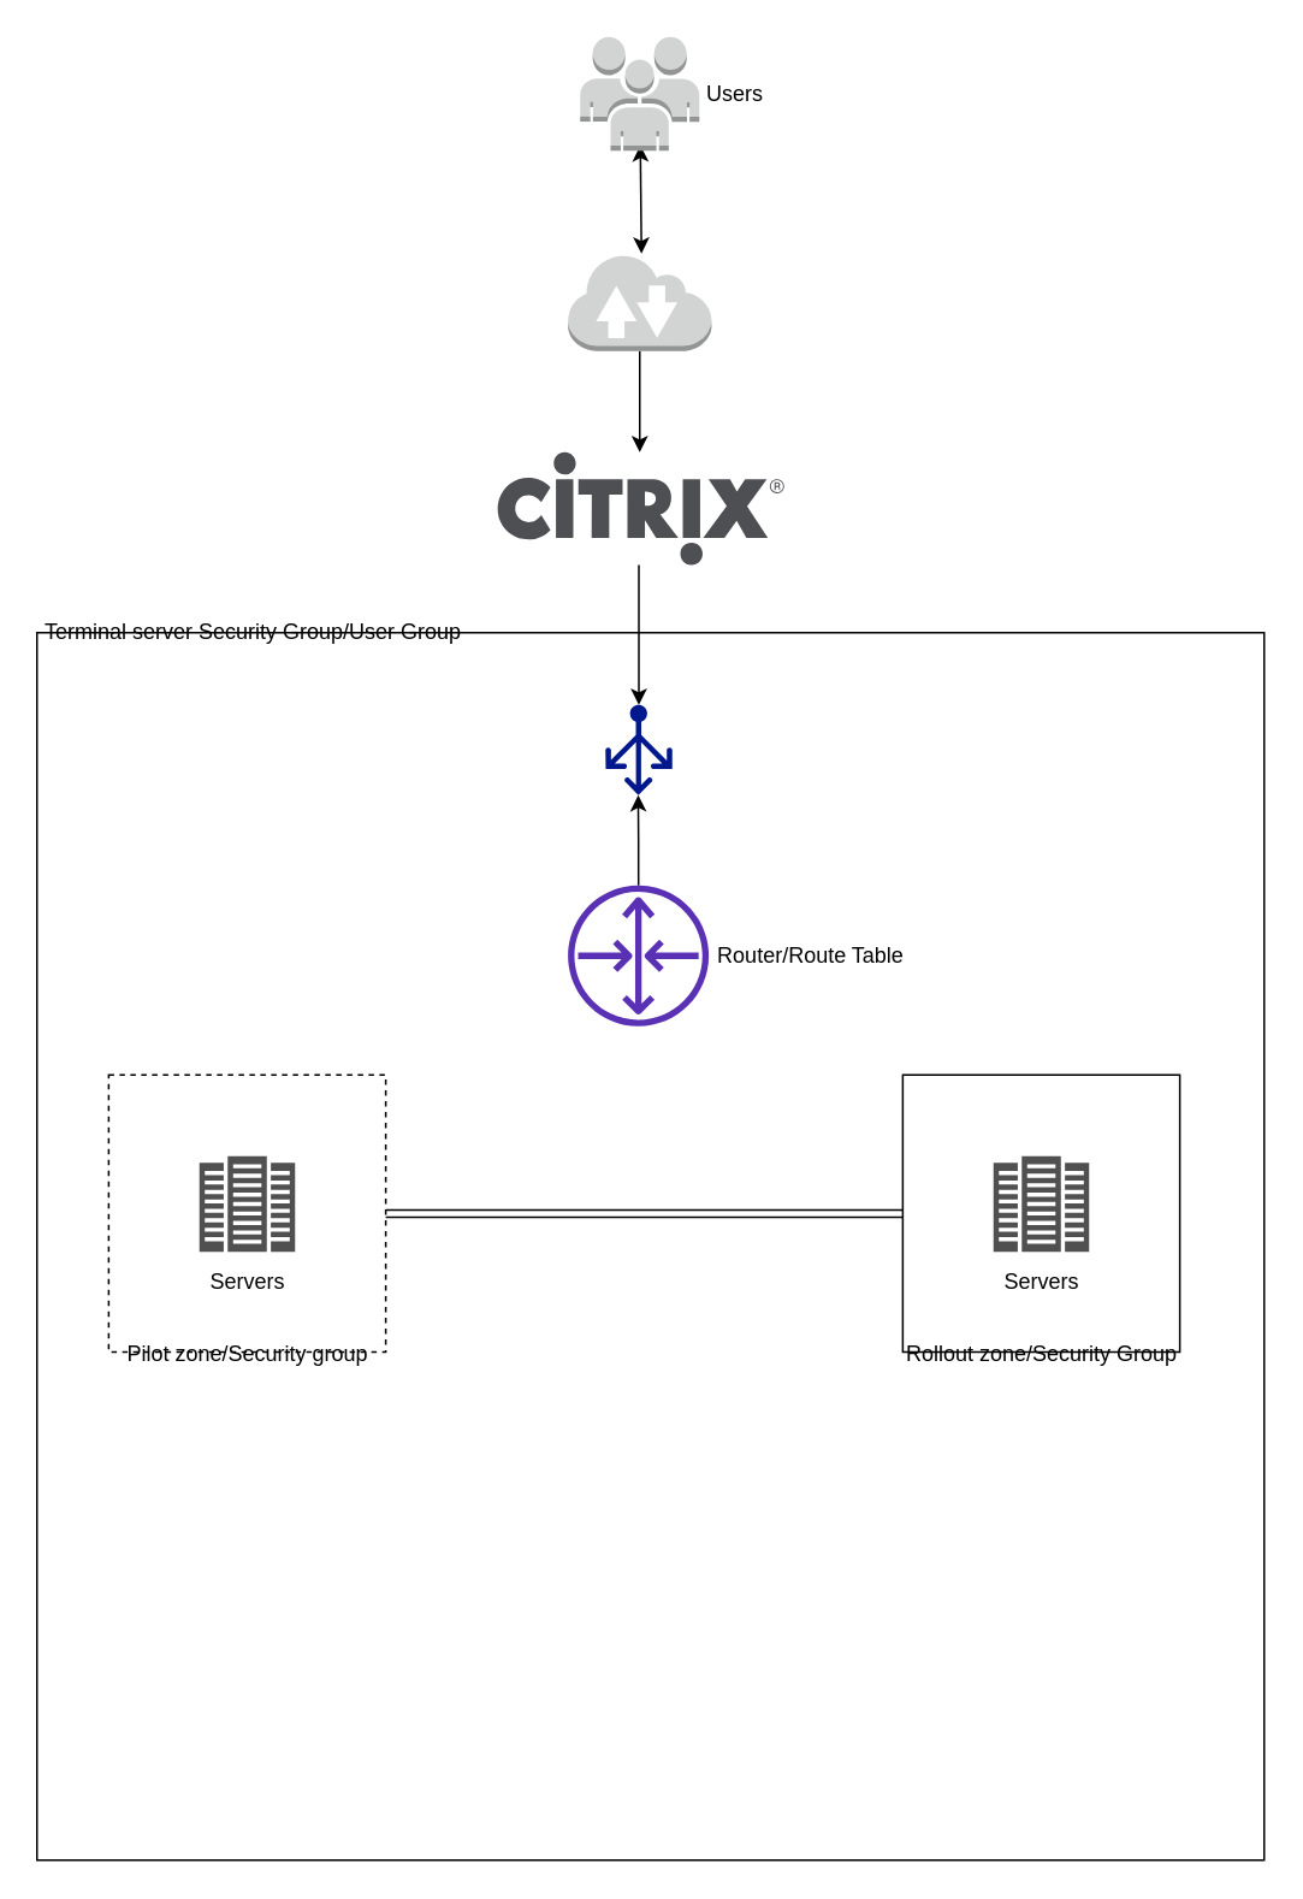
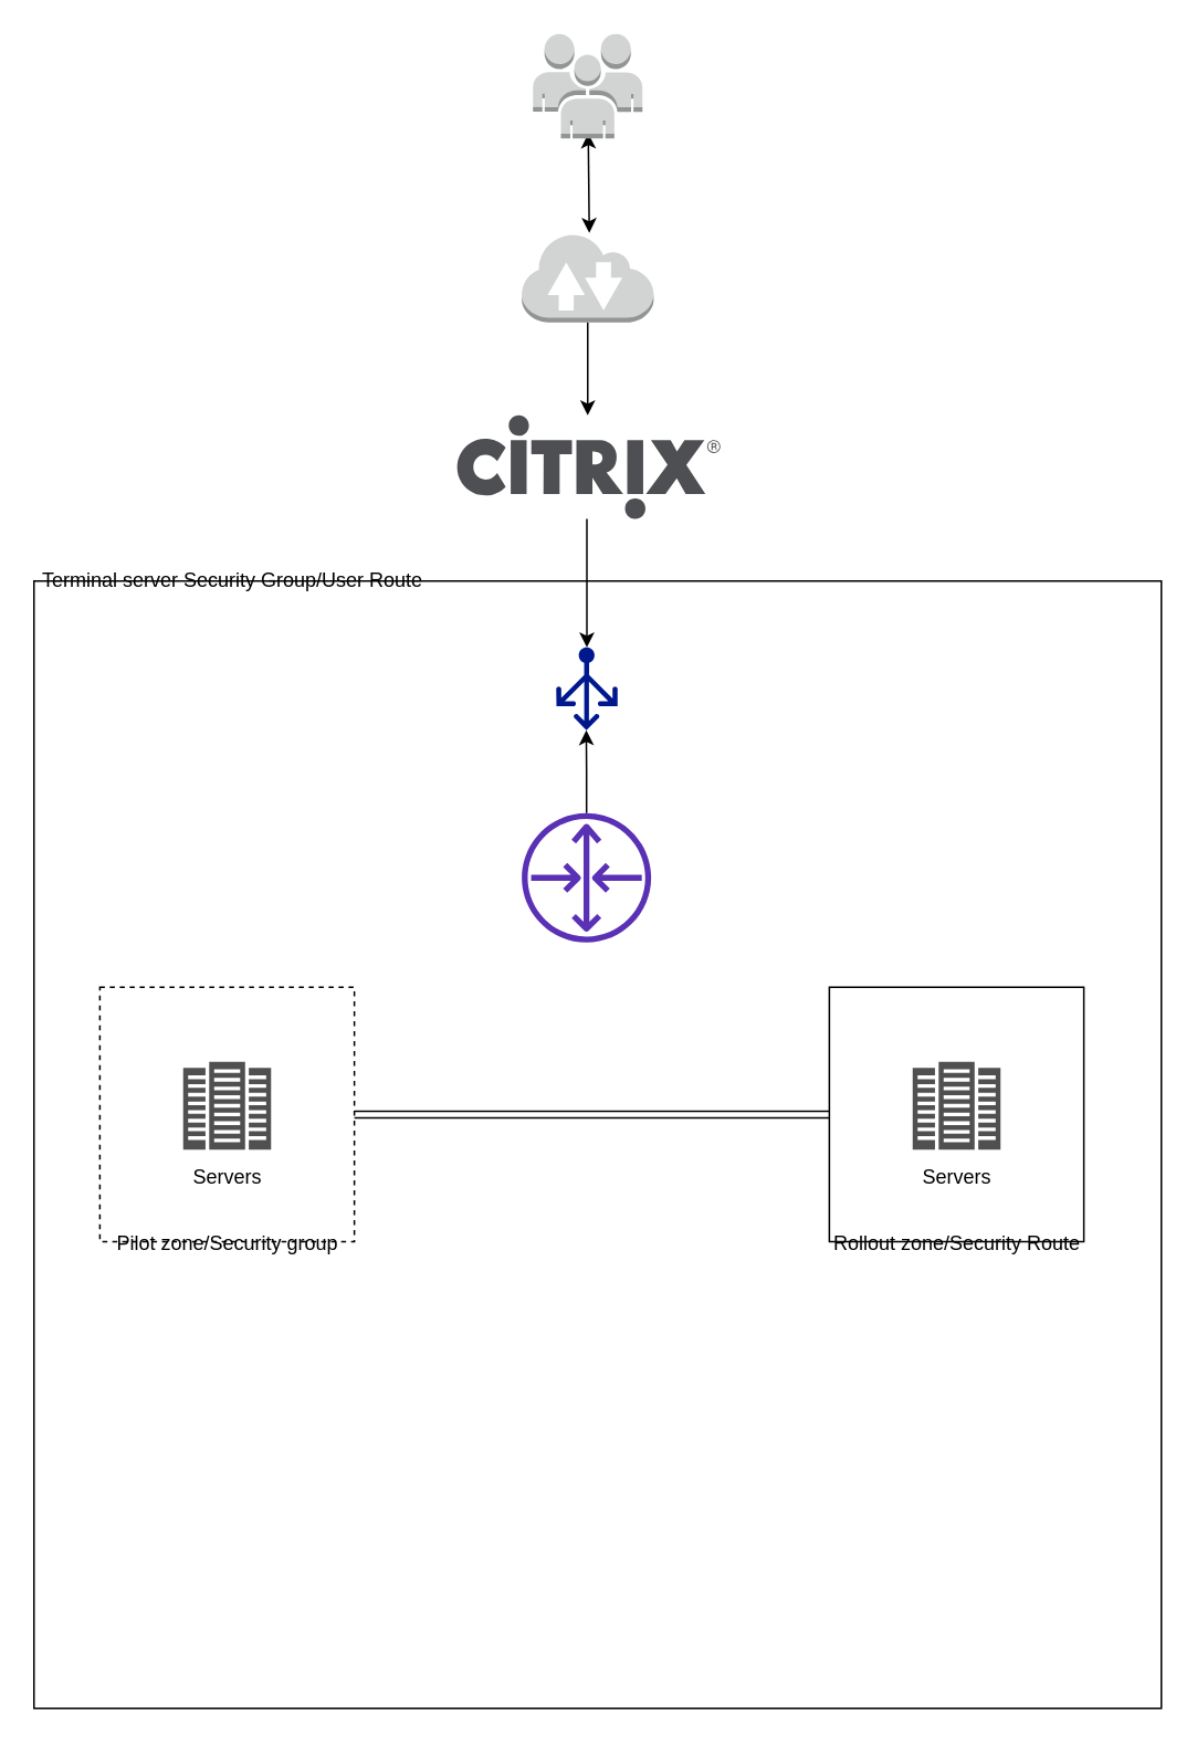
- <mxCell id="20" value="Users" style="text;html=1;strokeColor=none;fillColor=none;align=center;verticalAlign=middle;whiteSpace=wrap;rounded=0;glass=0;dashed=1;" vertex="1" parent="1"><mxGeometry x="387" y="41.5" width="40" height="20" as="geometry" /></mxCell>
- <mxCell id="18" value="Terminal server Security Group/User Group" style="text;html=1;strokeColor=none;fillColor=none;align=center;verticalAlign=middle;whiteSpace=wrap;rounded=0;" vertex="1" parent="1"><mxGeometry x="20" y="340" width="240" height="20" as="geometry" /></mxCell>
+ <mxCell id="18" value="Terminal server Security Group/User Route" style="text;html=1;strokeColor=none;fillColor=none;align=center;verticalAlign=middle;whiteSpace=wrap;rounded=0;" vertex="1" parent="1"><mxGeometry x="20" y="340" width="240" height="20" as="geometry" /></mxCell>
- <mxCell id="21" value="Router/Route Table" style="text;html=1;strokeColor=none;fillColor=none;align=center;verticalAlign=middle;whiteSpace=wrap;rounded=0;glass=0;dashed=1;" vertex="1" parent="1"><mxGeometry x="393.75" y="519" width="110" height="20" as="geometry" /></mxCell>
- <mxCell id="19" value="Rollout zone/Security Group" style="text;html=1;strokeColor=none;fillColor=none;align=center;verticalAlign=middle;whiteSpace=wrap;rounded=0;glass=0;dashed=1;" vertex="1" parent="1"><mxGeometry x="496.5" y="740" width="160" height="20" as="geometry" /></mxCell>
+ <mxCell id="19" value="Rollout zone/Security Route" style="text;html=1;strokeColor=none;fillColor=none;align=center;verticalAlign=middle;whiteSpace=wrap;rounded=0;glass=0;dashed=1;" vertex="1" parent="1"><mxGeometry x="496.5" y="740" width="160" height="20" as="geometry" /></mxCell>
